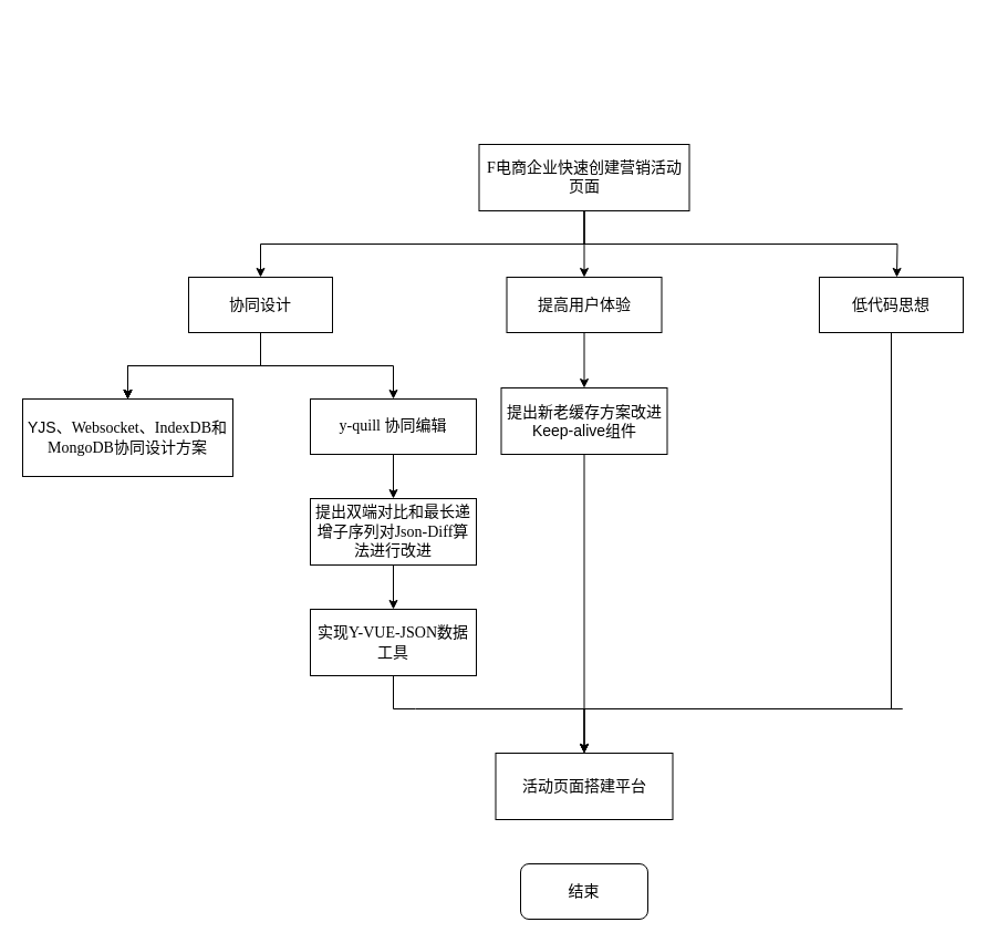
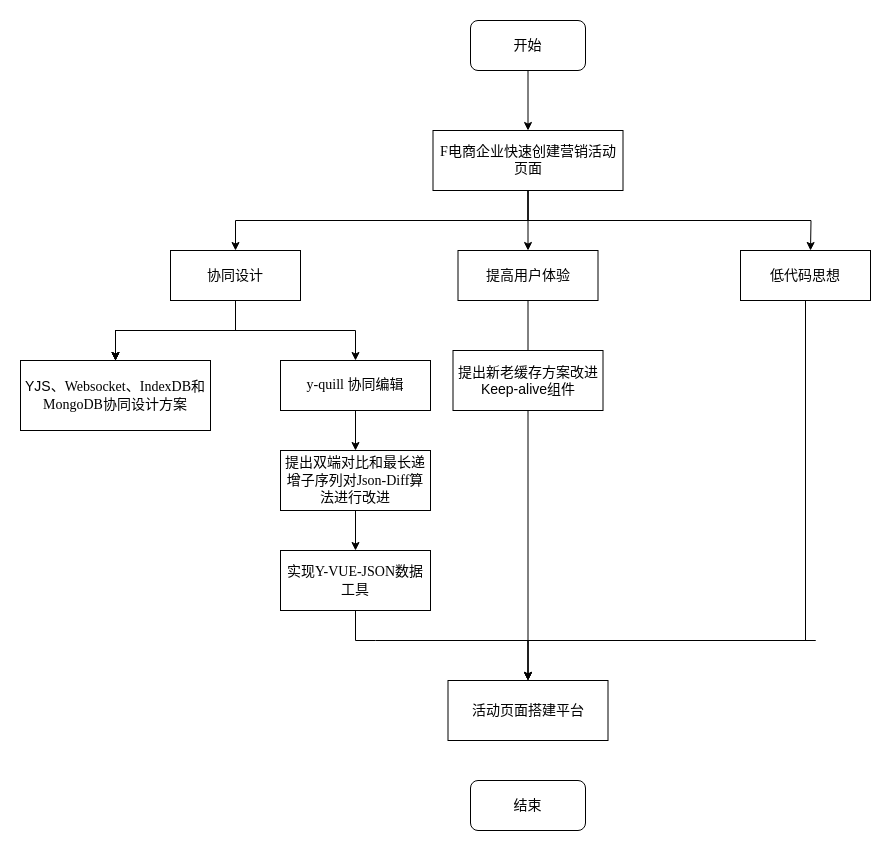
+ <mxCell id="17" value="开始" style="rounded=1;whiteSpace=wrap;html=1;fontSize=14;align=center;" vertex="1" parent="1"><mxGeometry x="470" y="20" width="115" height="50" as="geometry" /></mxCell>
+ <mxCell id="16" style="edgeStyle=orthogonalEdgeStyle;rounded=0;orthogonalLoop=1;jettySize=auto;html=1;exitX=0.5;exitY=1;exitDx=0;exitDy=0;fontSize=14;align=center;" edge="1" parent="1" source="17" target="5"><mxGeometry relative="1" as="geometry" /></mxCell>
- <mxCell id="12" value="" style="edgeStyle=orthogonalEdgeStyle;rounded=0;orthogonalLoop=1;jettySize=auto;html=1;fontSize=14;align=center;" parent="1" source="13" target="15" edge="1"><mxGeometry relative="1" as="geometry" /></mxCell>
+ <mxCell id="12" value="" style="edgeStyle=orthogonalEdgeStyle;rounded=0;orthogonalLoop=1;jettySize=auto;html=1;fontSize=14;align=center;endArrow=none;" parent="1" source="13" target="15" edge="1"><mxGeometry relative="1" as="geometry" /></mxCell>
